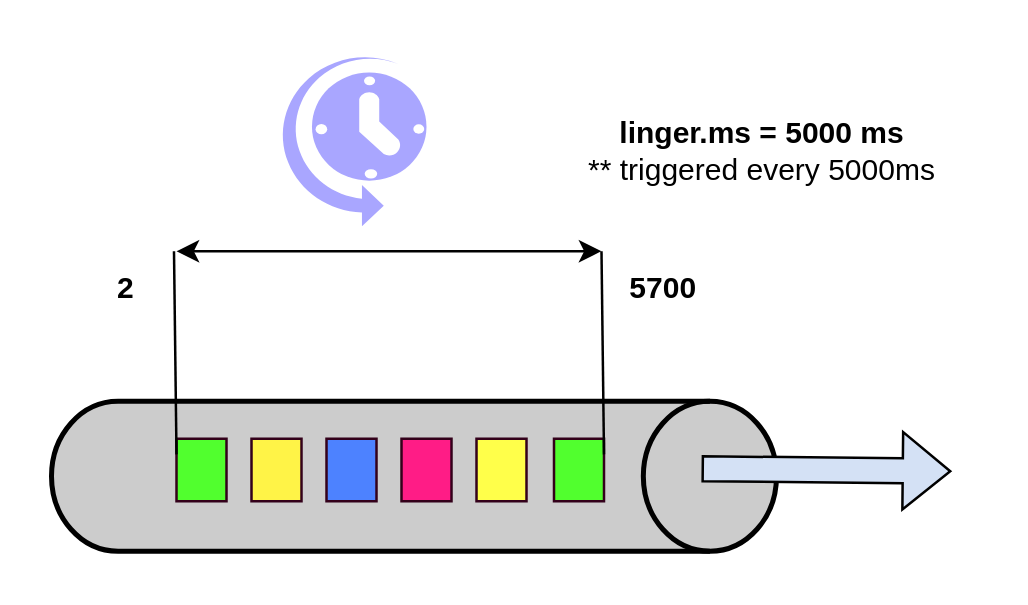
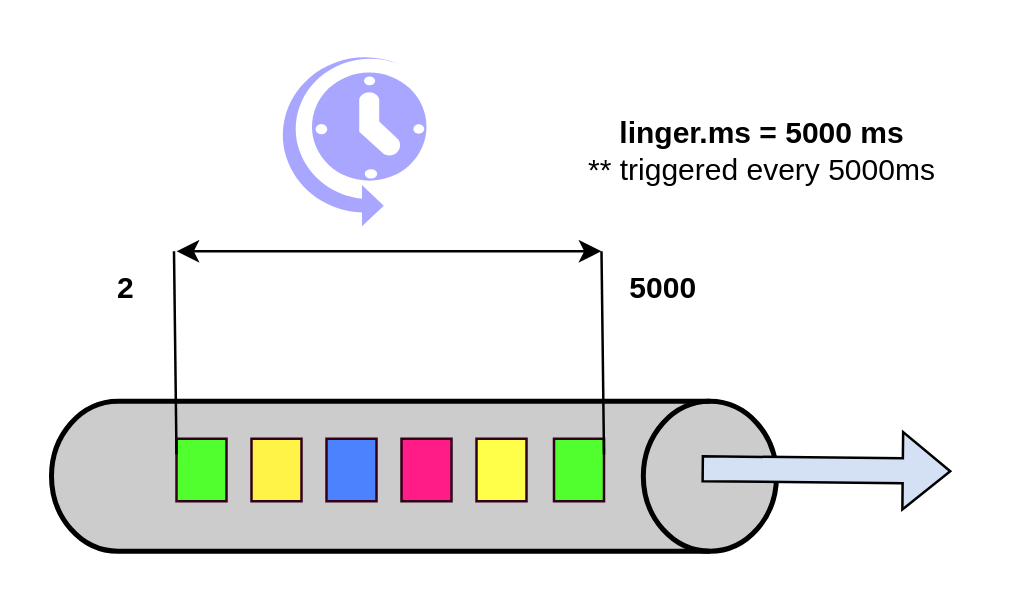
- <mxCell id="15" value="&lt;b&gt;5700&lt;/b&gt;" style="text;html=1;strokeColor=none;fillColor=none;align=center;verticalAlign=middle;whiteSpace=wrap;rounded=0;fillStyle=solid;" vertex="1" parent="1"><mxGeometry x="234.5" y="100" width="60" height="30" as="geometry" /></mxCell>
+ <mxCell id="15" value="&lt;b&gt;5000&lt;/b&gt;" style="text;html=1;strokeColor=none;fillColor=none;align=center;verticalAlign=middle;whiteSpace=wrap;rounded=0;fillStyle=solid;" vertex="1" parent="1"><mxGeometry x="234.5" y="100" width="60" height="30" as="geometry" /></mxCell>
